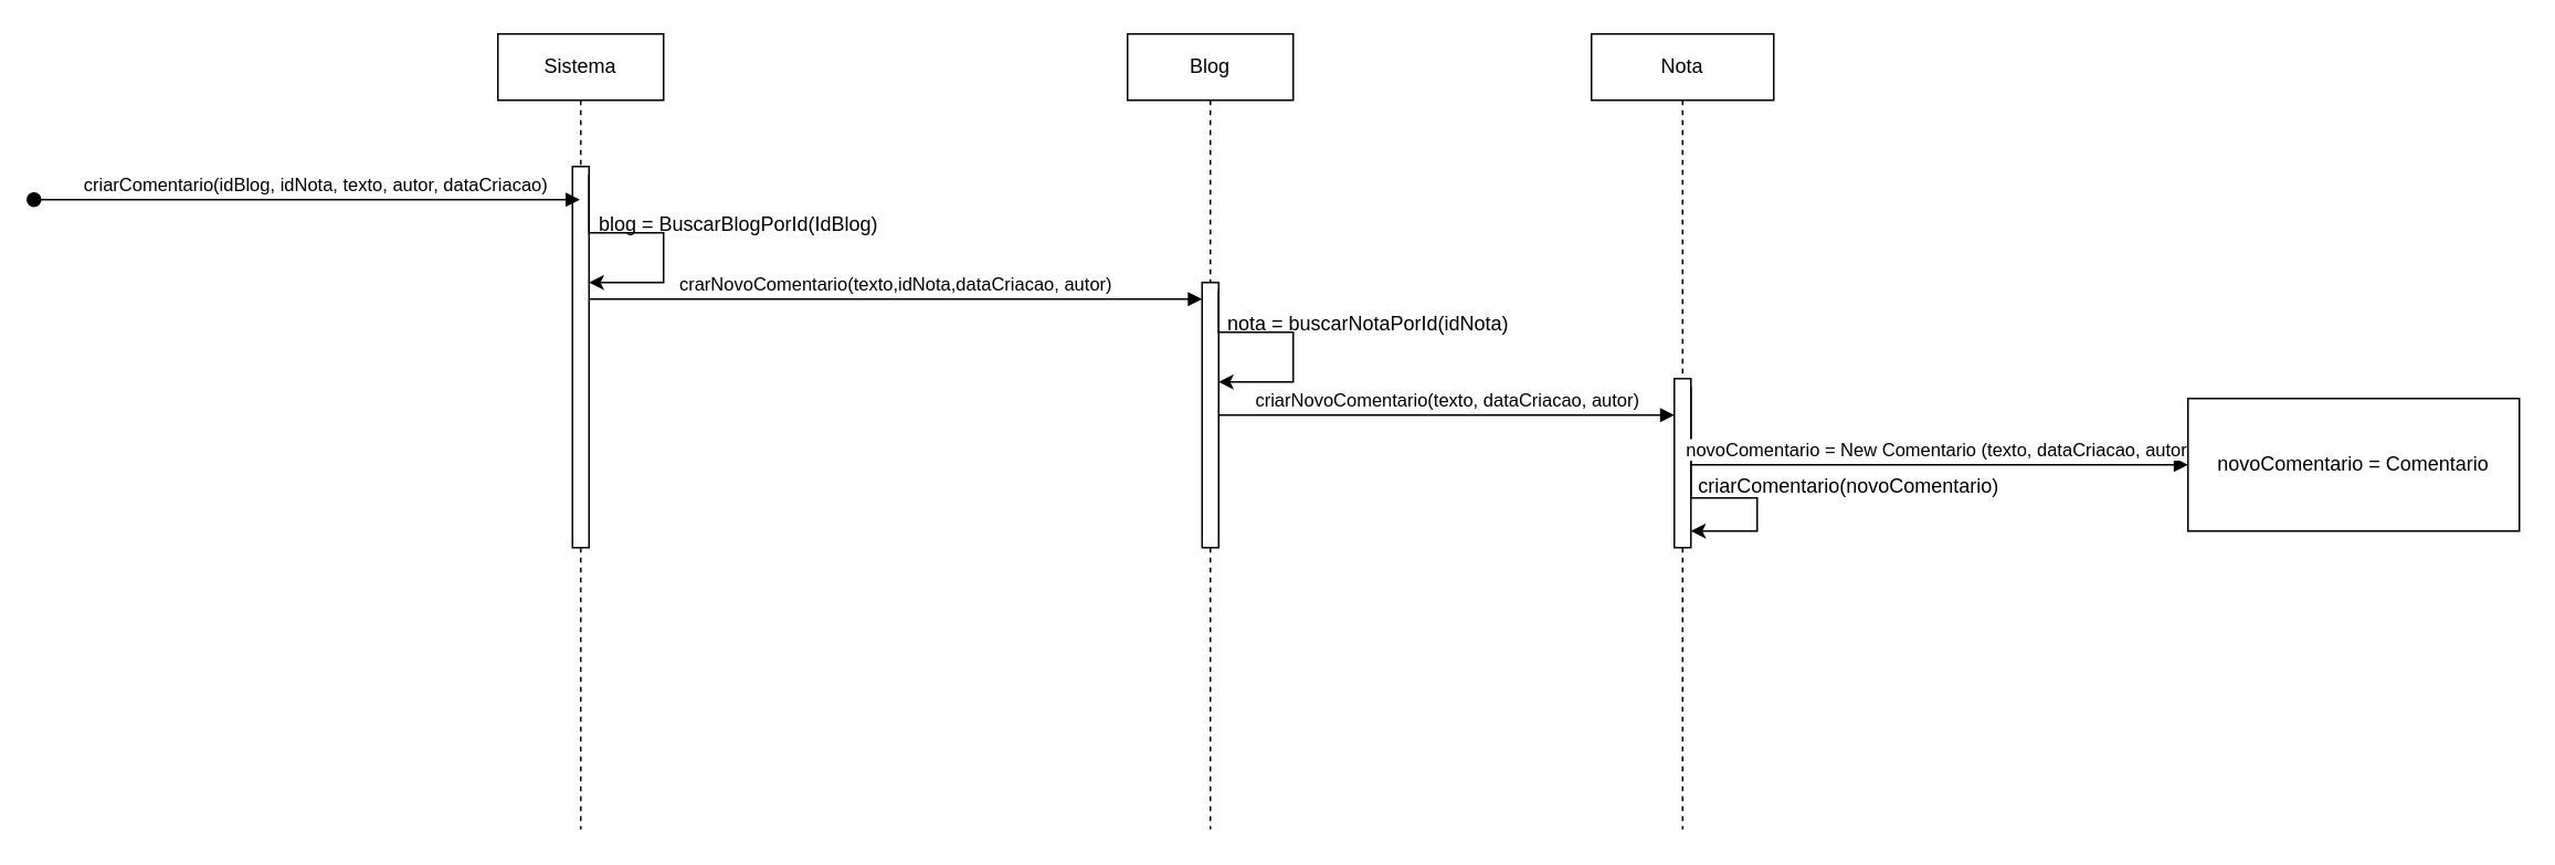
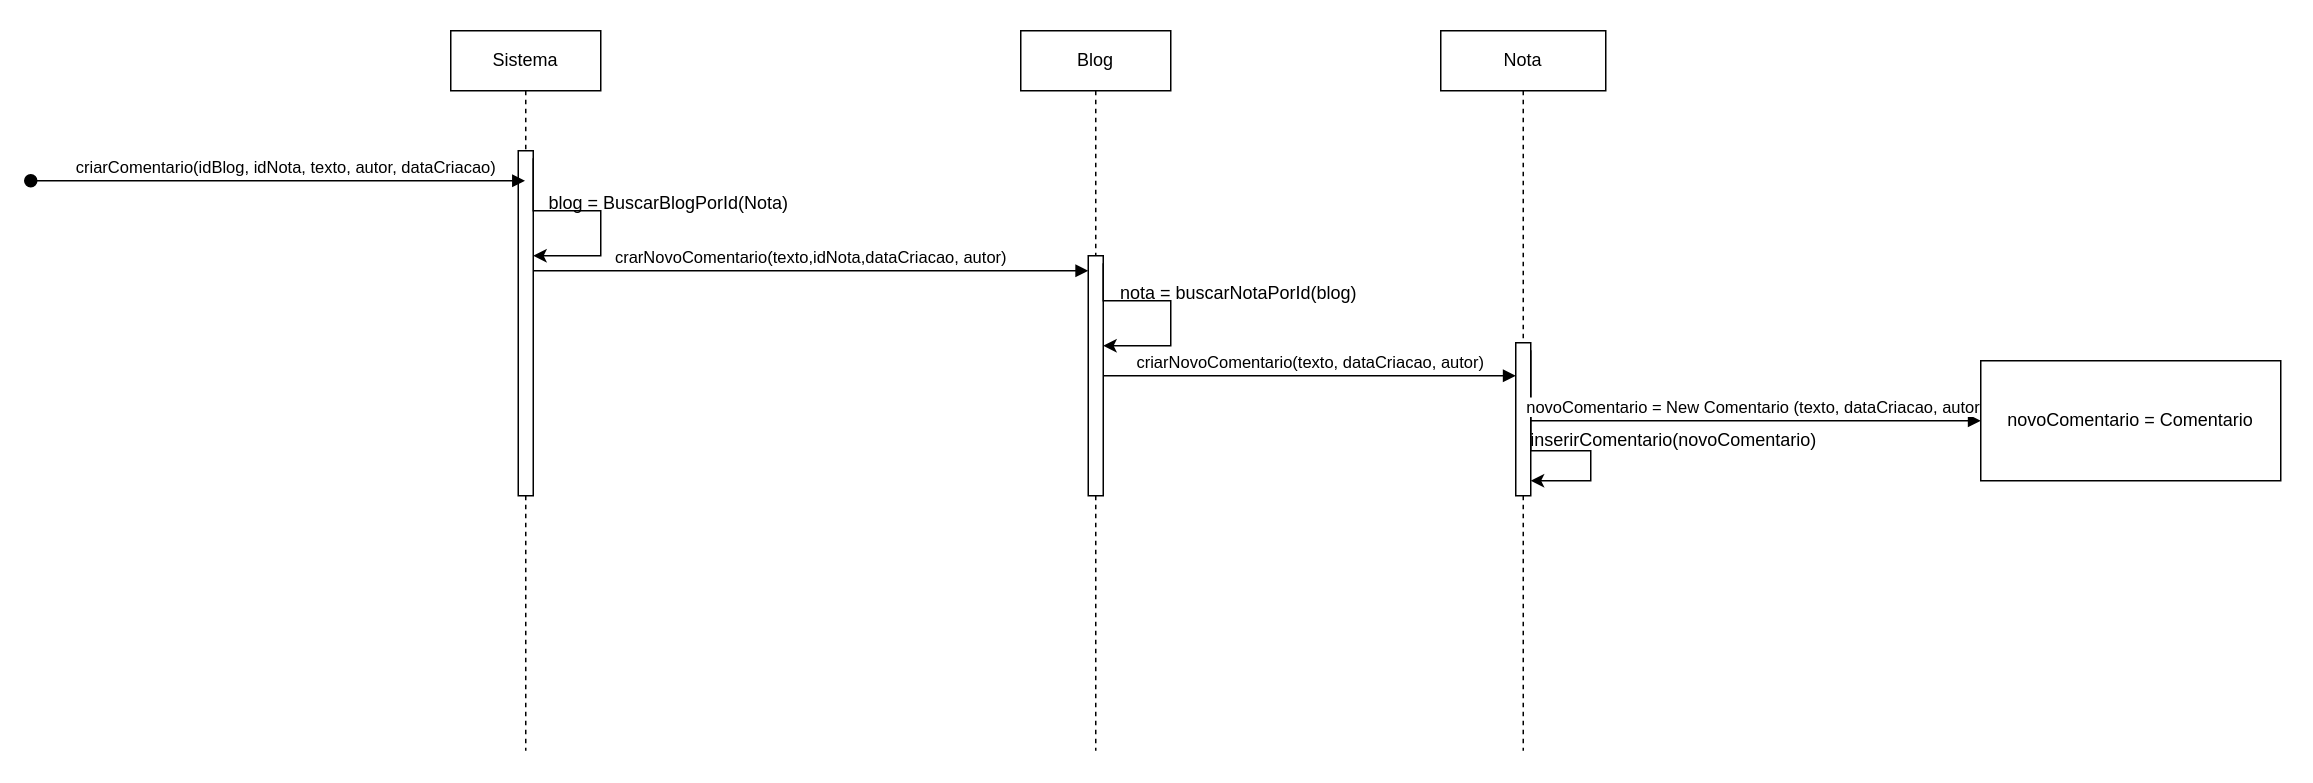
- <mxCell id="6" value="blog = BuscarBlogPorId(IdBlog)" style="text;html=1;align=center;verticalAlign=middle;resizable=0;points=[];autosize=1;strokeColor=none;fillColor=none;" vertex="1" parent="1"><mxGeometry x="350" y="120" width="190" height="30" as="geometry" /></mxCell>
+ <mxCell id="6" value="blog = BuscarBlogPorId(Nota)" style="text;html=1;align=center;verticalAlign=middle;resizable=0;points=[];autosize=1;strokeColor=none;fillColor=none;" vertex="1" parent="1"><mxGeometry x="350" y="120" width="190" height="30" as="geometry" /></mxCell>
- <mxCell id="14" value="nota = buscarNotaPorId(idNota)" style="text;html=1;align=center;verticalAlign=middle;resizable=0;points=[];autosize=1;strokeColor=none;fillColor=none;" vertex="1" parent="1"><mxGeometry x="730" y="180" width="190" height="30" as="geometry" /></mxCell>
+ <mxCell id="14" value="nota = buscarNotaPorId(blog)" style="text;html=1;align=center;verticalAlign=middle;resizable=0;points=[];autosize=1;strokeColor=none;fillColor=none;" vertex="1" parent="1"><mxGeometry x="730" y="180" width="190" height="30" as="geometry" /></mxCell>
- <mxCell id="18" value="criarComentario(novoComentario)" style="text;html=1;align=center;verticalAlign=middle;resizable=0;points=[];autosize=1;strokeColor=none;fillColor=none;" vertex="1" parent="1"><mxGeometry x="1010" y="278" width="210" height="30" as="geometry" /></mxCell>
+ <mxCell id="18" value="inserirComentario(novoComentario)" style="text;html=1;align=center;verticalAlign=middle;resizable=0;points=[];autosize=1;strokeColor=none;fillColor=none;" vertex="1" parent="1"><mxGeometry x="1010" y="278" width="210" height="30" as="geometry" /></mxCell>
